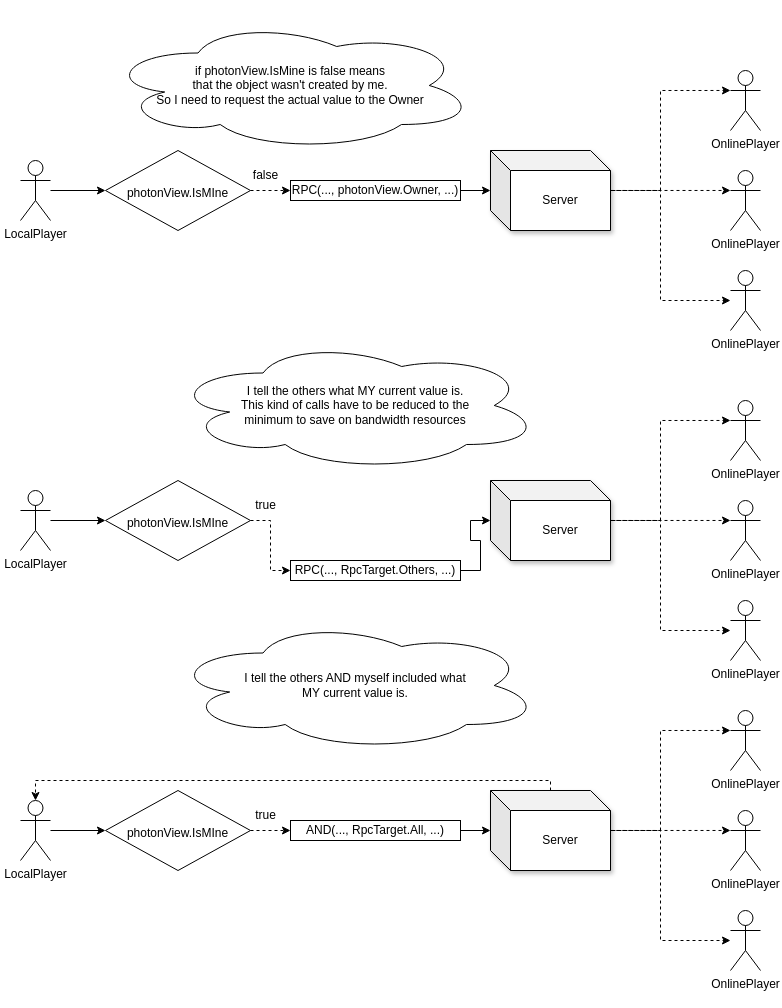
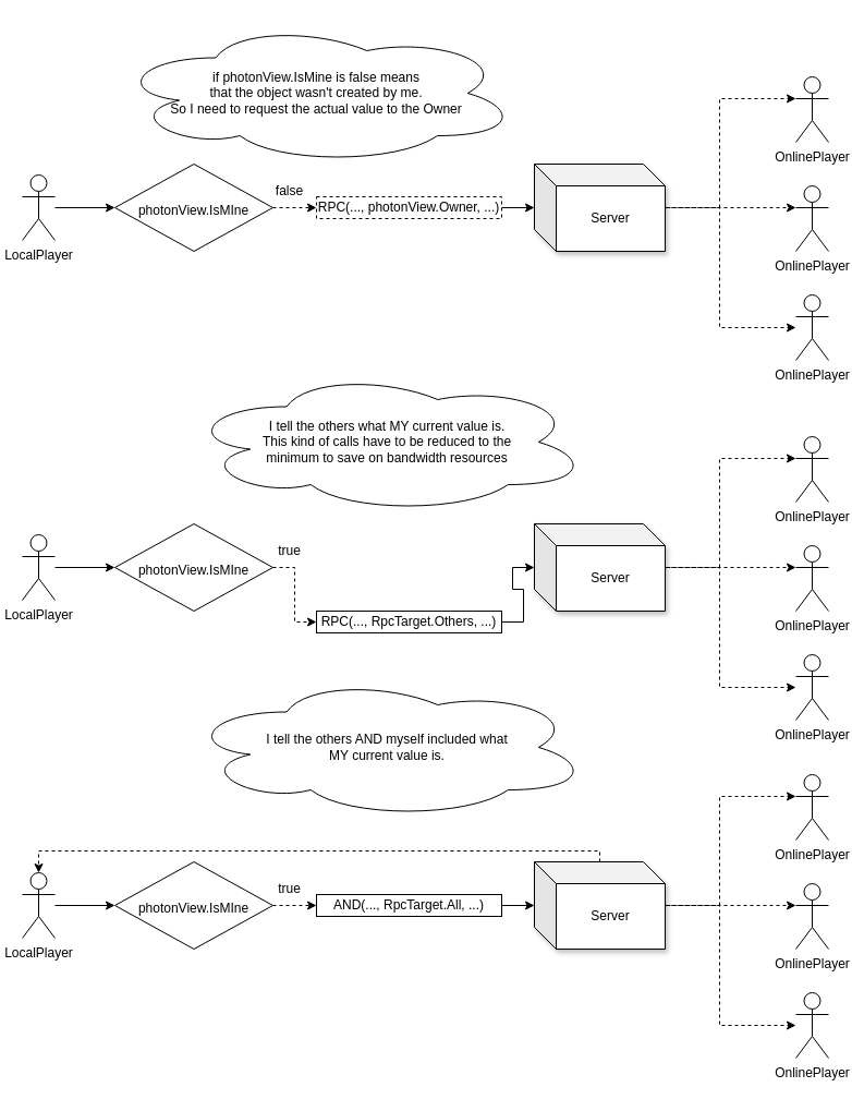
- <mxCell id="14" value="RPC(..., photonView.Owner, ...)" style="rounded=0;whiteSpace=wrap;html=1;" vertex="1" parent="1"><mxGeometry x="290" y="180" width="170" height="20" as="geometry" /></mxCell>
+ <mxCell id="14" value="RPC(..., photonView.Owner, ...)" style="rounded=0;whiteSpace=wrap;html=1;dashed=1;" vertex="1" parent="1"><mxGeometry x="290" y="180" width="170" height="20" as="geometry" /></mxCell>
